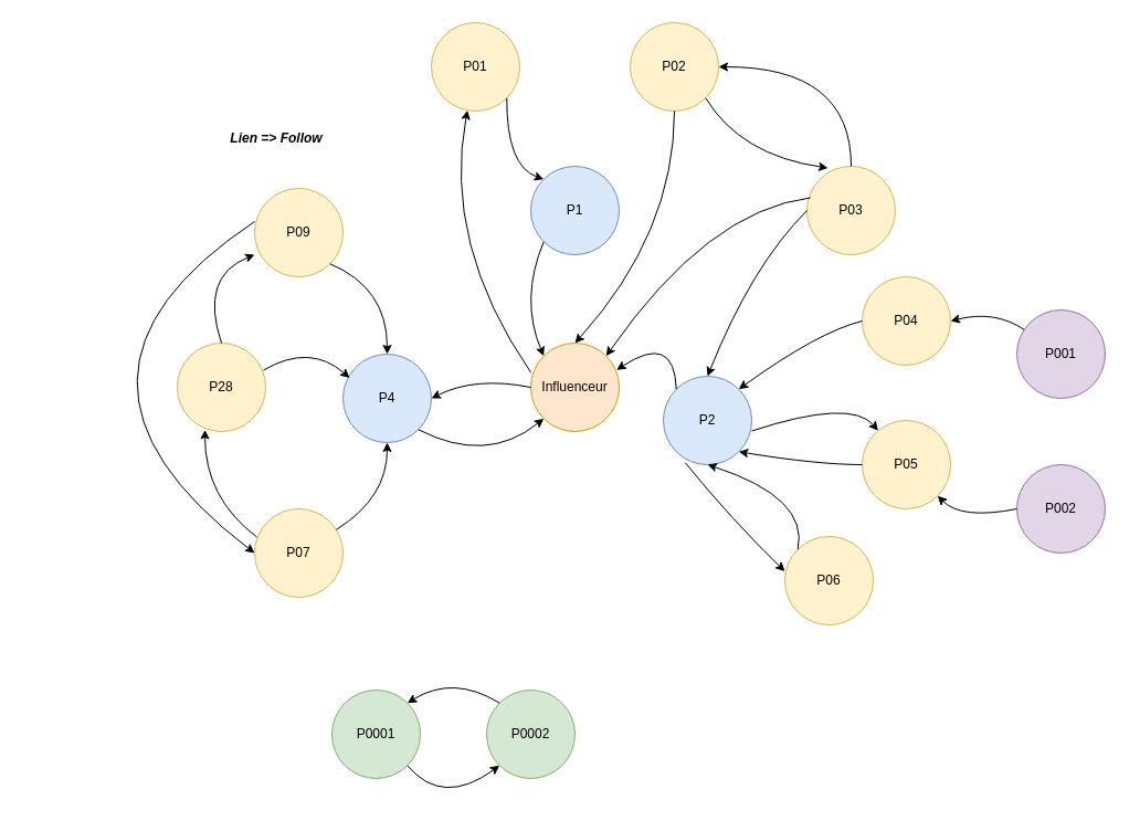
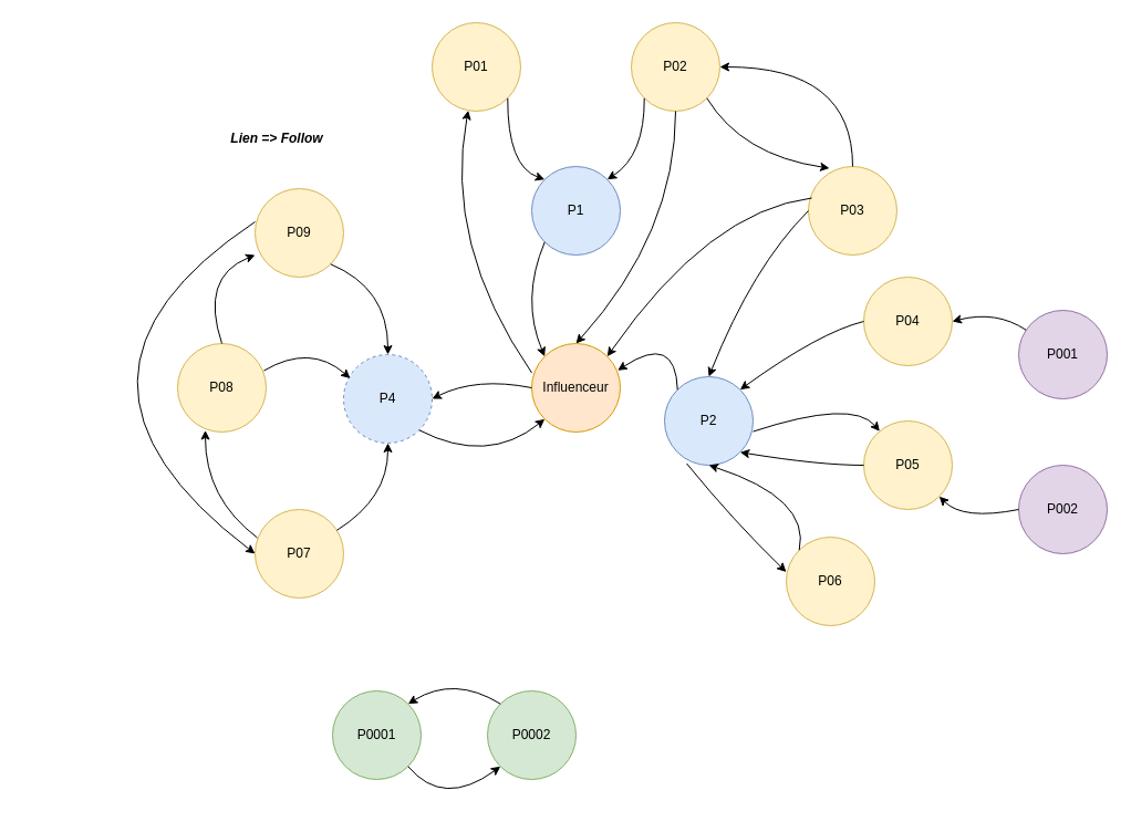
+ <mxCell id="19" value="" style="endArrow=classic;html=1;curved=1;entryX=1;entryY=0;entryDx=0;entryDy=0;exitX=0;exitY=1;exitDx=0;exitDy=0;" parent="1" source="15" target="2" edge="1"><mxGeometry width="50" height="50" relative="1" as="geometry"><mxPoint x="530" y="340" as="sourcePoint" /><mxPoint x="580" y="290" as="targetPoint" /><Array as="points"><mxPoint x="582" y="140" /></Array></mxGeometry></mxCell>
- <mxCell id="17" value="P28" style="ellipse;whiteSpace=wrap;html=1;aspect=fixed;fillColor=#fff2cc;strokeColor=#d6b656;" parent="1" vertex="1"><mxGeometry x="160" y="310" width="80" height="80" as="geometry" /></mxCell>
+ <mxCell id="17" value="P08" style="ellipse;whiteSpace=wrap;html=1;aspect=fixed;fillColor=#fff2cc;strokeColor=#d6b656;" parent="1" vertex="1"><mxGeometry x="160" y="310" width="80" height="80" as="geometry" /></mxCell>
- <mxCell id="3" value="P4" style="ellipse;whiteSpace=wrap;html=1;aspect=fixed;fillColor=#dae8fc;strokeColor=#6c8ebf;" parent="1" vertex="1"><mxGeometry x="310" y="320" width="80" height="80" as="geometry" /></mxCell>
+ <mxCell id="3" value="P4" style="ellipse;whiteSpace=wrap;html=1;aspect=fixed;fillColor=#dae8fc;strokeColor=#6c8ebf;dashed=1;" parent="1" vertex="1"><mxGeometry x="310" y="320" width="80" height="80" as="geometry" /></mxCell>
